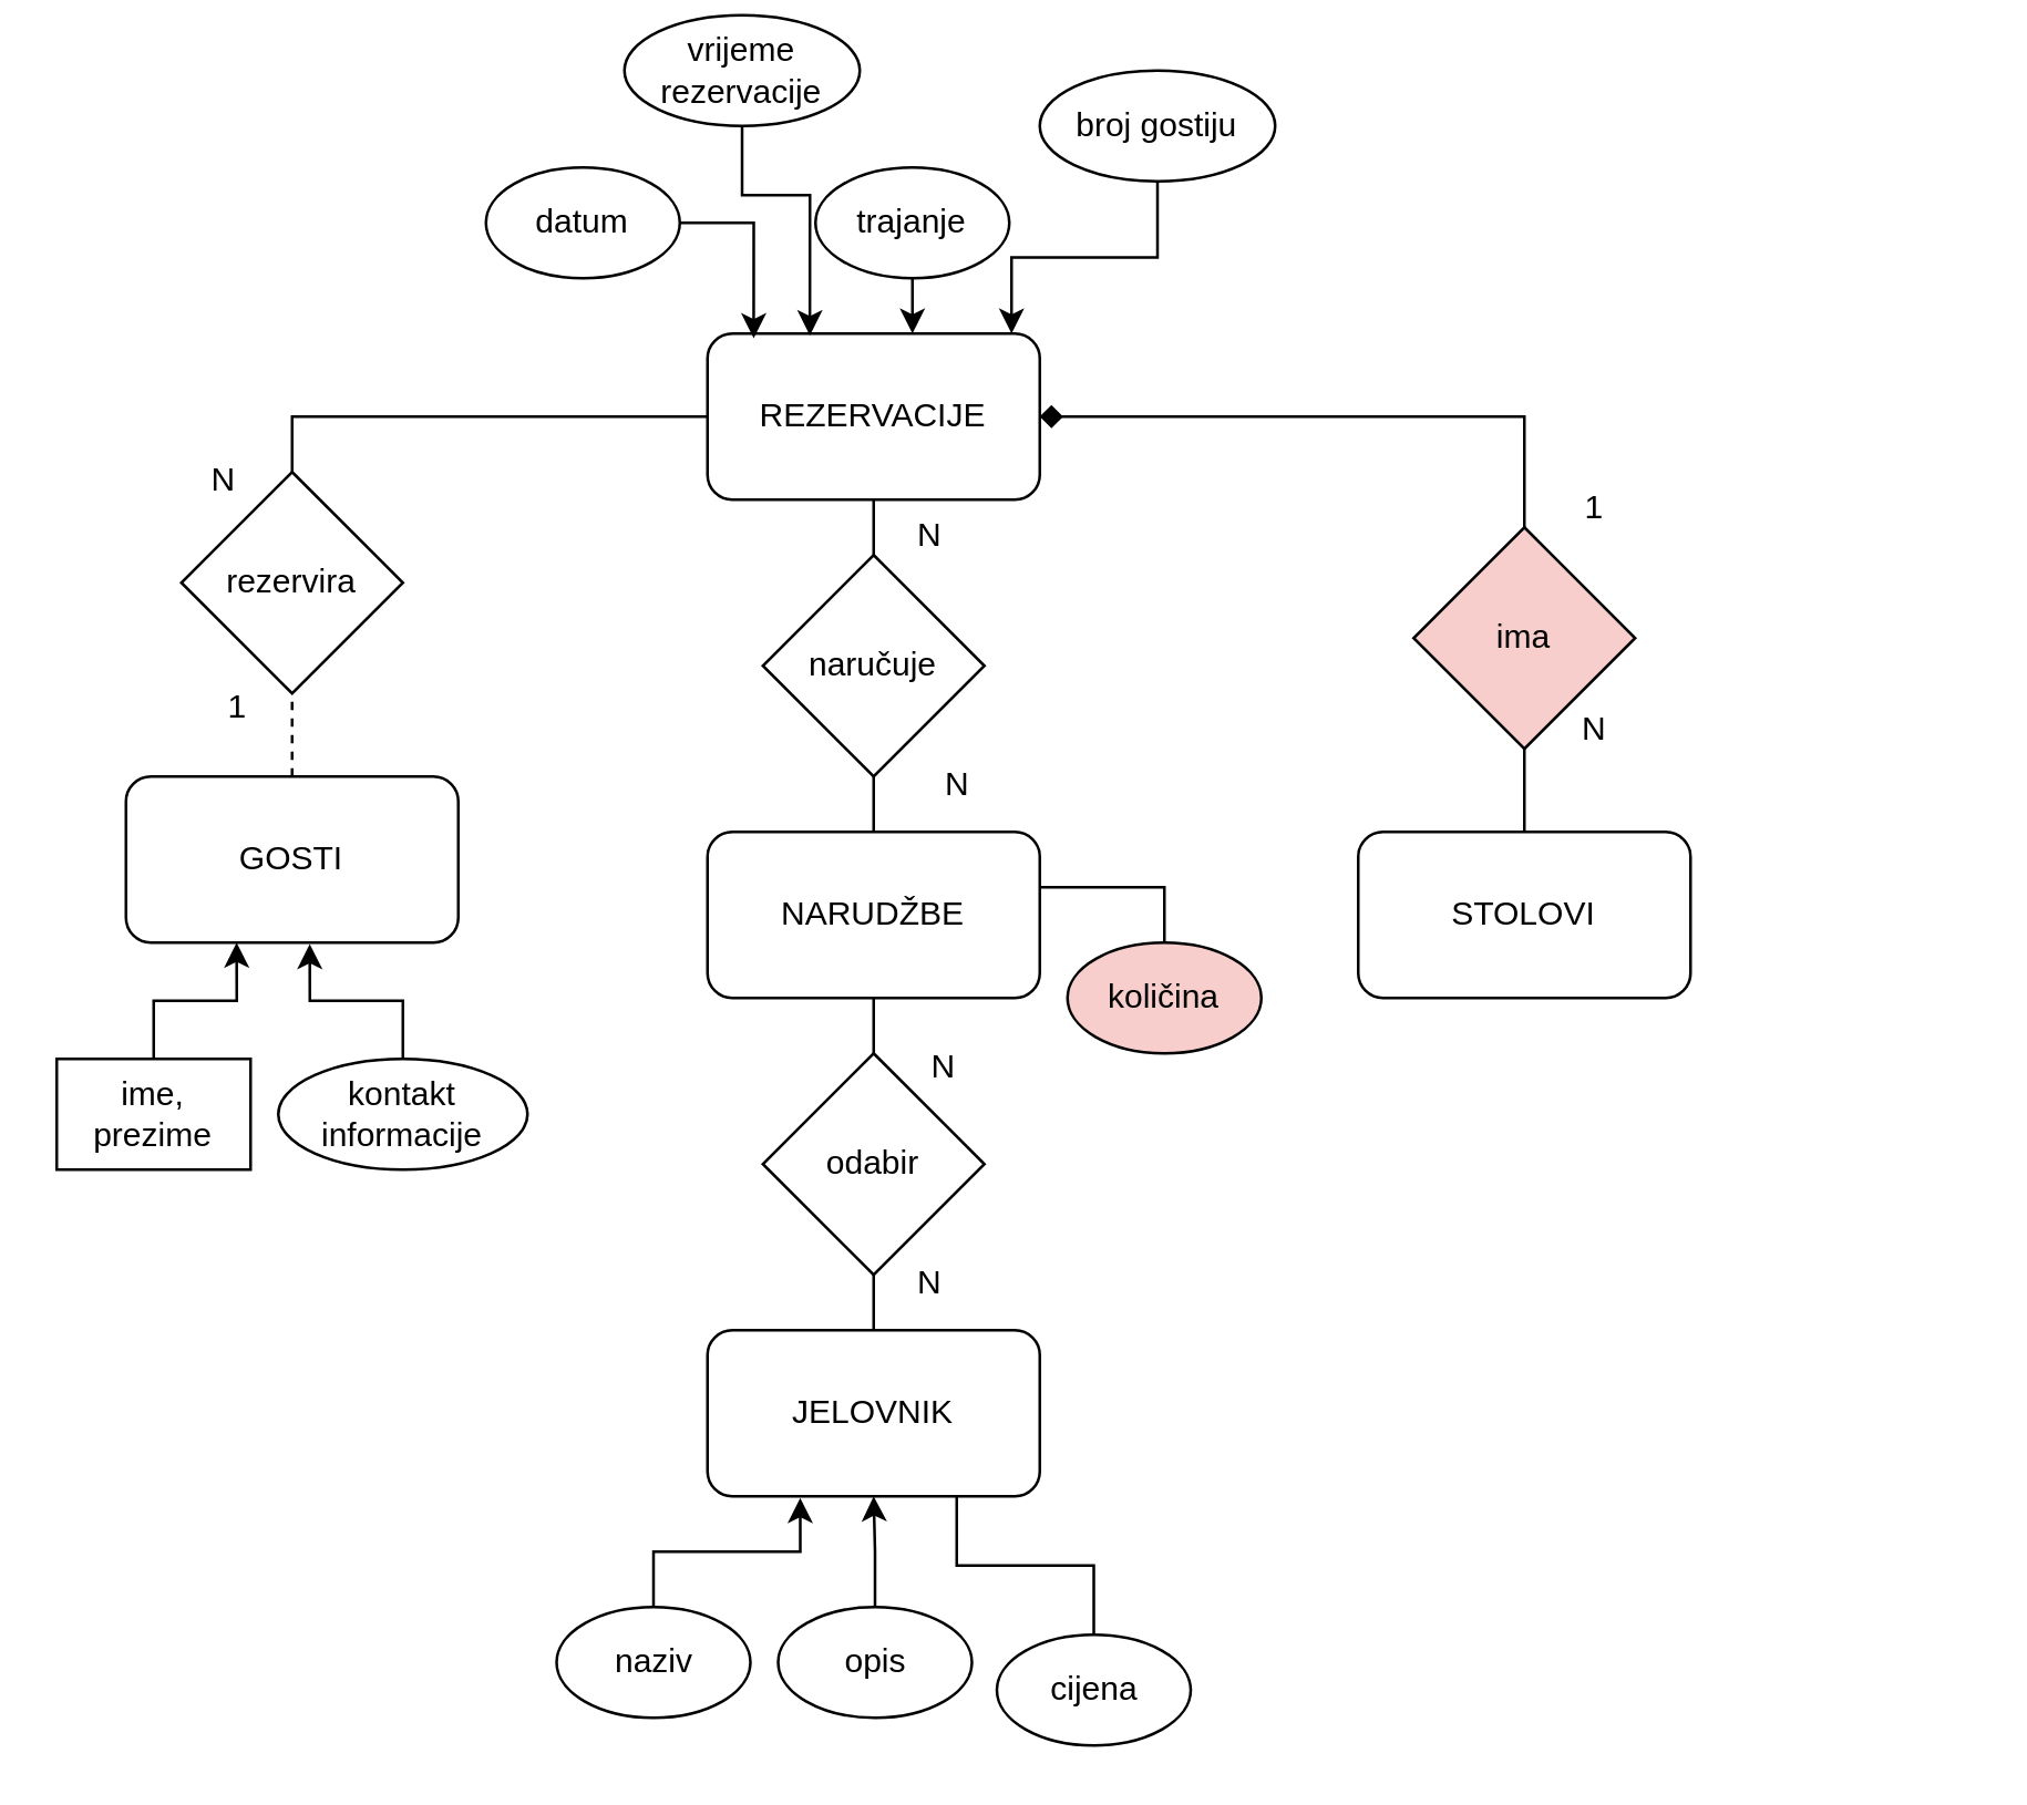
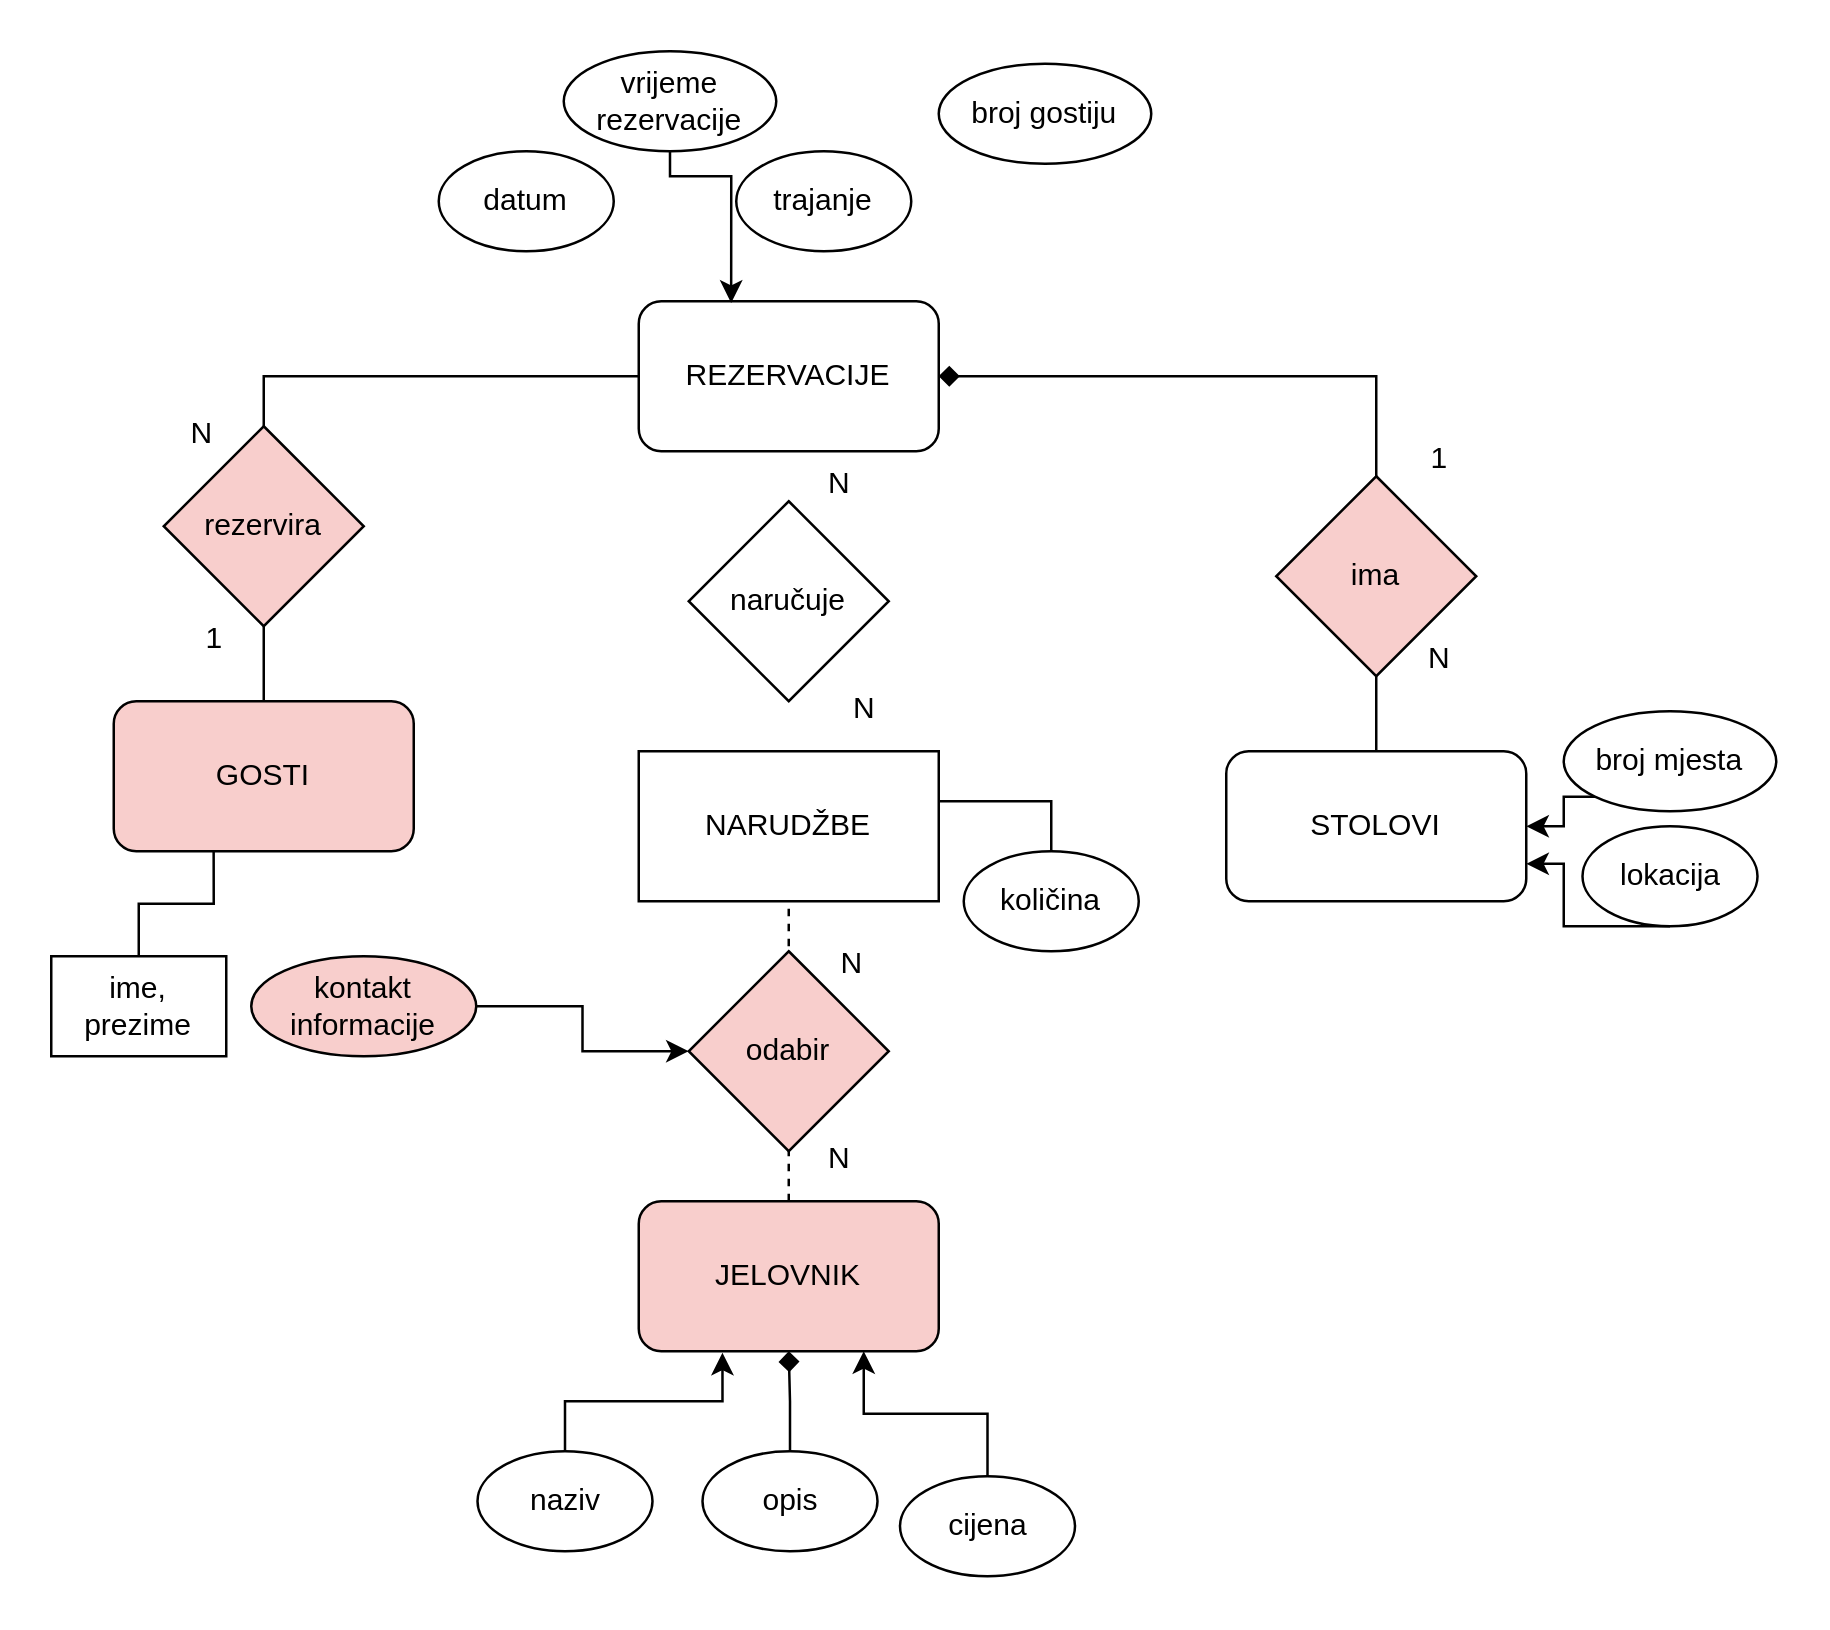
- <mxCell id="19" value="vrijeme&lt;div&gt;rezervacije&lt;/div&gt;" style="ellipse;whiteSpace=wrap;html=1;" vertex="1" parent="1"><mxGeometry x="225" y="5" width="85" height="40" as="geometry" /></mxCell>
+ <mxCell id="19" value="vrijeme&lt;div&gt;rezervacije&lt;/div&gt;" style="ellipse;whiteSpace=wrap;html=1;" vertex="1" parent="1"><mxGeometry x="225" y="20" width="85" height="40" as="geometry" /></mxCell>
- <mxCell id="38" style="edgeStyle=orthogonalEdgeStyle;rounded=0;orthogonalLoop=1;jettySize=auto;html=1;entryX=0.139;entryY=0.029;entryDx=0;entryDy=0;entryPerimeter=0;" edge="1" parent="1" source="14" target="4"><mxGeometry relative="1" as="geometry" /></mxCell>
- <mxCell id="39" style="edgeStyle=orthogonalEdgeStyle;rounded=0;orthogonalLoop=1;jettySize=auto;html=1;entryX=0.915;entryY=0;entryDx=0;entryDy=0;entryPerimeter=0;" edge="1" parent="1" source="18" target="4"><mxGeometry relative="1" as="geometry" /></mxCell>
- <mxCell id="40" style="edgeStyle=orthogonalEdgeStyle;rounded=0;orthogonalLoop=1;jettySize=auto;html=1;entryX=0.619;entryY=0.002;entryDx=0;entryDy=0;entryPerimeter=0;" edge="1" parent="1" source="17" target="4"><mxGeometry relative="1" as="geometry" /></mxCell>
- <mxCell id="8" value="rezervira" style="rhombus;whiteSpace=wrap;html=1;" vertex="1" parent="1"><mxGeometry x="65" y="170" width="80" height="80" as="geometry" /></mxCell>
+ <mxCell id="8" value="rezervira" style="rhombus;whiteSpace=wrap;html=1;fillColor=#f8cecc;" vertex="1" parent="1"><mxGeometry x="65" y="170" width="80" height="80" as="geometry" /></mxCell>
- <mxCell id="9" value="" style="endArrow=none;html=1;rounded=0;entryX=0.5;entryY=1;entryDx=0;entryDy=0;exitX=0.5;exitY=0;exitDx=0;exitDy=0;dashed=1;" edge="1" parent="1" source="3" target="8"><mxGeometry width="50" height="50" relative="1" as="geometry"><mxPoint x="155" y="300" as="sourcePoint" /><mxPoint x="205" y="250" as="targetPoint" /></mxGeometry></mxCell>
+ <mxCell id="9" value="" style="endArrow=none;html=1;rounded=0;entryX=0.5;entryY=1;entryDx=0;entryDy=0;exitX=0.5;exitY=0;exitDx=0;exitDy=0;" edge="1" parent="1" source="3" target="8"><mxGeometry width="50" height="50" relative="1" as="geometry"><mxPoint x="155" y="300" as="sourcePoint" /><mxPoint x="205" y="250" as="targetPoint" /></mxGeometry></mxCell>
- <mxCell id="25" value="" style="endArrow=none;html=1;rounded=0;entryX=0.5;entryY=1;entryDx=0;entryDy=0;exitX=0.5;exitY=0;exitDx=0;exitDy=0;" edge="1" parent="1" source="6" target="4"><mxGeometry width="50" height="50" relative="1" as="geometry"><mxPoint x="275" y="250" as="sourcePoint" /><mxPoint x="325" y="200" as="targetPoint" /></mxGeometry></mxCell>
+ <mxCell id="16" value="broj mjesta" style="ellipse;whiteSpace=wrap;html=1;" vertex="1" parent="1"><mxGeometry x="625" y="284" width="85" height="40" as="geometry" /></mxCell>
- <mxCell id="3" value="GOSTI" style="rounded=1;whiteSpace=wrap;html=1;" vertex="1" parent="1"><mxGeometry x="45" y="280" width="120" height="60" as="geometry" /></mxCell>
+ <mxCell id="3" value="GOSTI" style="rounded=1;whiteSpace=wrap;html=1;fillColor=#f8cecc;" vertex="1" parent="1"><mxGeometry x="45" y="280" width="120" height="60" as="geometry" /></mxCell>
+ <mxCell id="15" style="edgeStyle=orthogonalEdgeStyle;rounded=0;orthogonalLoop=1;jettySize=auto;html=1;entryX=1;entryY=0.5;entryDx=0;entryDy=0;exitX=0;exitY=1;exitDx=0;exitDy=0;" edge="1" parent="1" source="16" target="2"><mxGeometry relative="1" as="geometry"><Array as="points"><mxPoint x="625" y="318" /><mxPoint x="625" y="330" /></Array></mxGeometry></mxCell>
- <mxCell id="6" value="NARUDŽBE" style="rounded=1;whiteSpace=wrap;html=1;" vertex="1" parent="1"><mxGeometry x="255" y="300" width="120" height="60" as="geometry" /></mxCell>
+ <mxCell id="6" value="NARUDŽBE" style="whiteSpace=wrap;html=1;rounded=0;" vertex="1" parent="1"><mxGeometry x="255" y="300" width="120" height="60" as="geometry" /></mxCell>
- <mxCell id="35" style="edgeStyle=orthogonalEdgeStyle;rounded=0;orthogonalLoop=1;jettySize=auto;html=1;exitX=0.5;exitY=0;exitDx=0;exitDy=0;entryX=0.333;entryY=1;entryDx=0;entryDy=0;entryPerimeter=0;" edge="1" parent="1" source="12" target="3"><mxGeometry relative="1" as="geometry" /></mxCell>
+ <mxCell id="35" style="edgeStyle=orthogonalEdgeStyle;rounded=0;orthogonalLoop=1;jettySize=auto;html=1;exitX=0.5;exitY=0;exitDx=0;exitDy=0;entryX=0.333;entryY=1;entryDx=0;entryDy=0;entryPerimeter=0;endArrow=none;" edge="1" parent="1" source="12" target="3"><mxGeometry relative="1" as="geometry" /></mxCell>
+ <mxCell id="21" value="lokacija" style="ellipse;whiteSpace=wrap;html=1;" vertex="1" parent="1"><mxGeometry x="632.5" y="330" width="70" height="40" as="geometry" /></mxCell>
- <mxCell id="33" value="količina" style="ellipse;whiteSpace=wrap;html=1;fillColor=#f8cecc;" vertex="1" parent="1"><mxGeometry x="385" y="340" width="70" height="40" as="geometry" /></mxCell>
+ <mxCell id="33" value="količina" style="ellipse;whiteSpace=wrap;html=1;" vertex="1" parent="1"><mxGeometry x="385" y="340" width="70" height="40" as="geometry" /></mxCell>
- <mxCell id="36" style="edgeStyle=orthogonalEdgeStyle;rounded=0;orthogonalLoop=1;jettySize=auto;html=1;entryX=0.553;entryY=1.008;entryDx=0;entryDy=0;entryPerimeter=0;" edge="1" parent="1" source="13" target="3"><mxGeometry relative="1" as="geometry" /></mxCell>
+ <mxCell id="36" style="edgeStyle=orthogonalEdgeStyle;rounded=0;orthogonalLoop=1;jettySize=auto;html=1;" edge="1" parent="1" source="13" target="46"><mxGeometry relative="1" as="geometry" /></mxCell>
- <mxCell id="26" value="" style="endArrow=none;html=1;rounded=0;entryX=0.5;entryY=1;entryDx=0;entryDy=0;exitX=0.5;exitY=0;exitDx=0;exitDy=0;" edge="1" parent="1" source="5" target="6"><mxGeometry width="50" height="50" relative="1" as="geometry"><mxPoint x="275" y="520" as="sourcePoint" /><mxPoint x="325" y="470" as="targetPoint" /></mxGeometry></mxCell>
+ <mxCell id="26" value="" style="endArrow=none;html=1;rounded=0;entryX=0.5;entryY=1;entryDx=0;entryDy=0;exitX=0.5;exitY=0;exitDx=0;exitDy=0;dashed=1;" edge="1" parent="1" source="5" target="6"><mxGeometry width="50" height="50" relative="1" as="geometry"><mxPoint x="275" y="520" as="sourcePoint" /><mxPoint x="325" y="470" as="targetPoint" /></mxGeometry></mxCell>
+ <mxCell id="20" style="edgeStyle=orthogonalEdgeStyle;rounded=0;orthogonalLoop=1;jettySize=auto;html=1;entryX=1;entryY=0.75;entryDx=0;entryDy=0;" edge="1" parent="1" source="21" target="2"><mxGeometry relative="1" as="geometry"><Array as="points"><mxPoint x="625" y="370" /><mxPoint x="625" y="345" /></Array></mxGeometry></mxCell>
- <mxCell id="13" value="kontakt&lt;div&gt;informacije&lt;/div&gt;" style="ellipse;whiteSpace=wrap;html=1;" vertex="1" parent="1"><mxGeometry x="100" y="382" width="90" height="40" as="geometry" /></mxCell>
+ <mxCell id="13" value="kontakt&lt;div&gt;informacije&lt;/div&gt;" style="ellipse;whiteSpace=wrap;html=1;fillColor=#f8cecc;" vertex="1" parent="1"><mxGeometry x="100" y="382" width="90" height="40" as="geometry" /></mxCell>
- <mxCell id="46" value="odabir" style="rhombus;whiteSpace=wrap;html=1;" vertex="1" parent="1"><mxGeometry x="275" y="380" width="80" height="80" as="geometry" /></mxCell>
+ <mxCell id="46" value="odabir" style="rhombus;whiteSpace=wrap;html=1;fillColor=#f8cecc;" vertex="1" parent="1"><mxGeometry x="275" y="380" width="80" height="80" as="geometry" /></mxCell>
- <mxCell id="5" value="JELOVNIK" style="rounded=1;whiteSpace=wrap;html=1;" vertex="1" parent="1"><mxGeometry x="255" y="480" width="120" height="60" as="geometry" /></mxCell>
+ <mxCell id="5" value="JELOVNIK" style="rounded=1;whiteSpace=wrap;html=1;fillColor=#f8cecc;" vertex="1" parent="1"><mxGeometry x="255" y="480" width="120" height="60" as="geometry" /></mxCell>
- <mxCell id="30" style="edgeStyle=orthogonalEdgeStyle;rounded=0;orthogonalLoop=1;jettySize=auto;html=1;entryX=0.75;entryY=1;entryDx=0;entryDy=0;endArrow=none;" edge="1" parent="1" source="31" target="5"><mxGeometry relative="1" as="geometry" /></mxCell>
+ <mxCell id="30" style="edgeStyle=orthogonalEdgeStyle;rounded=0;orthogonalLoop=1;jettySize=auto;html=1;entryX=0.75;entryY=1;entryDx=0;entryDy=0;" edge="1" parent="1" source="31" target="5"><mxGeometry relative="1" as="geometry" /></mxCell>
- <mxCell id="27" style="edgeStyle=orthogonalEdgeStyle;rounded=0;orthogonalLoop=1;jettySize=auto;html=1;entryX=0.5;entryY=1;entryDx=0;entryDy=0;" edge="1" parent="1" source="28" target="5"><mxGeometry relative="1" as="geometry" /></mxCell>
+ <mxCell id="27" style="edgeStyle=orthogonalEdgeStyle;rounded=0;orthogonalLoop=1;jettySize=auto;html=1;entryX=0.5;entryY=1;entryDx=0;entryDy=0;endArrow=diamond;" edge="1" parent="1" source="28" target="5"><mxGeometry relative="1" as="geometry" /></mxCell>
- <mxCell id="29" value="naziv" style="ellipse;whiteSpace=wrap;html=1;" vertex="1" parent="1"><mxGeometry x="200.5" y="580" width="70" height="40" as="geometry" /></mxCell>
+ <mxCell id="29" value="naziv" style="ellipse;whiteSpace=wrap;html=1;" vertex="1" parent="1"><mxGeometry x="190.5" y="580" width="70" height="40" as="geometry" /></mxCell>
